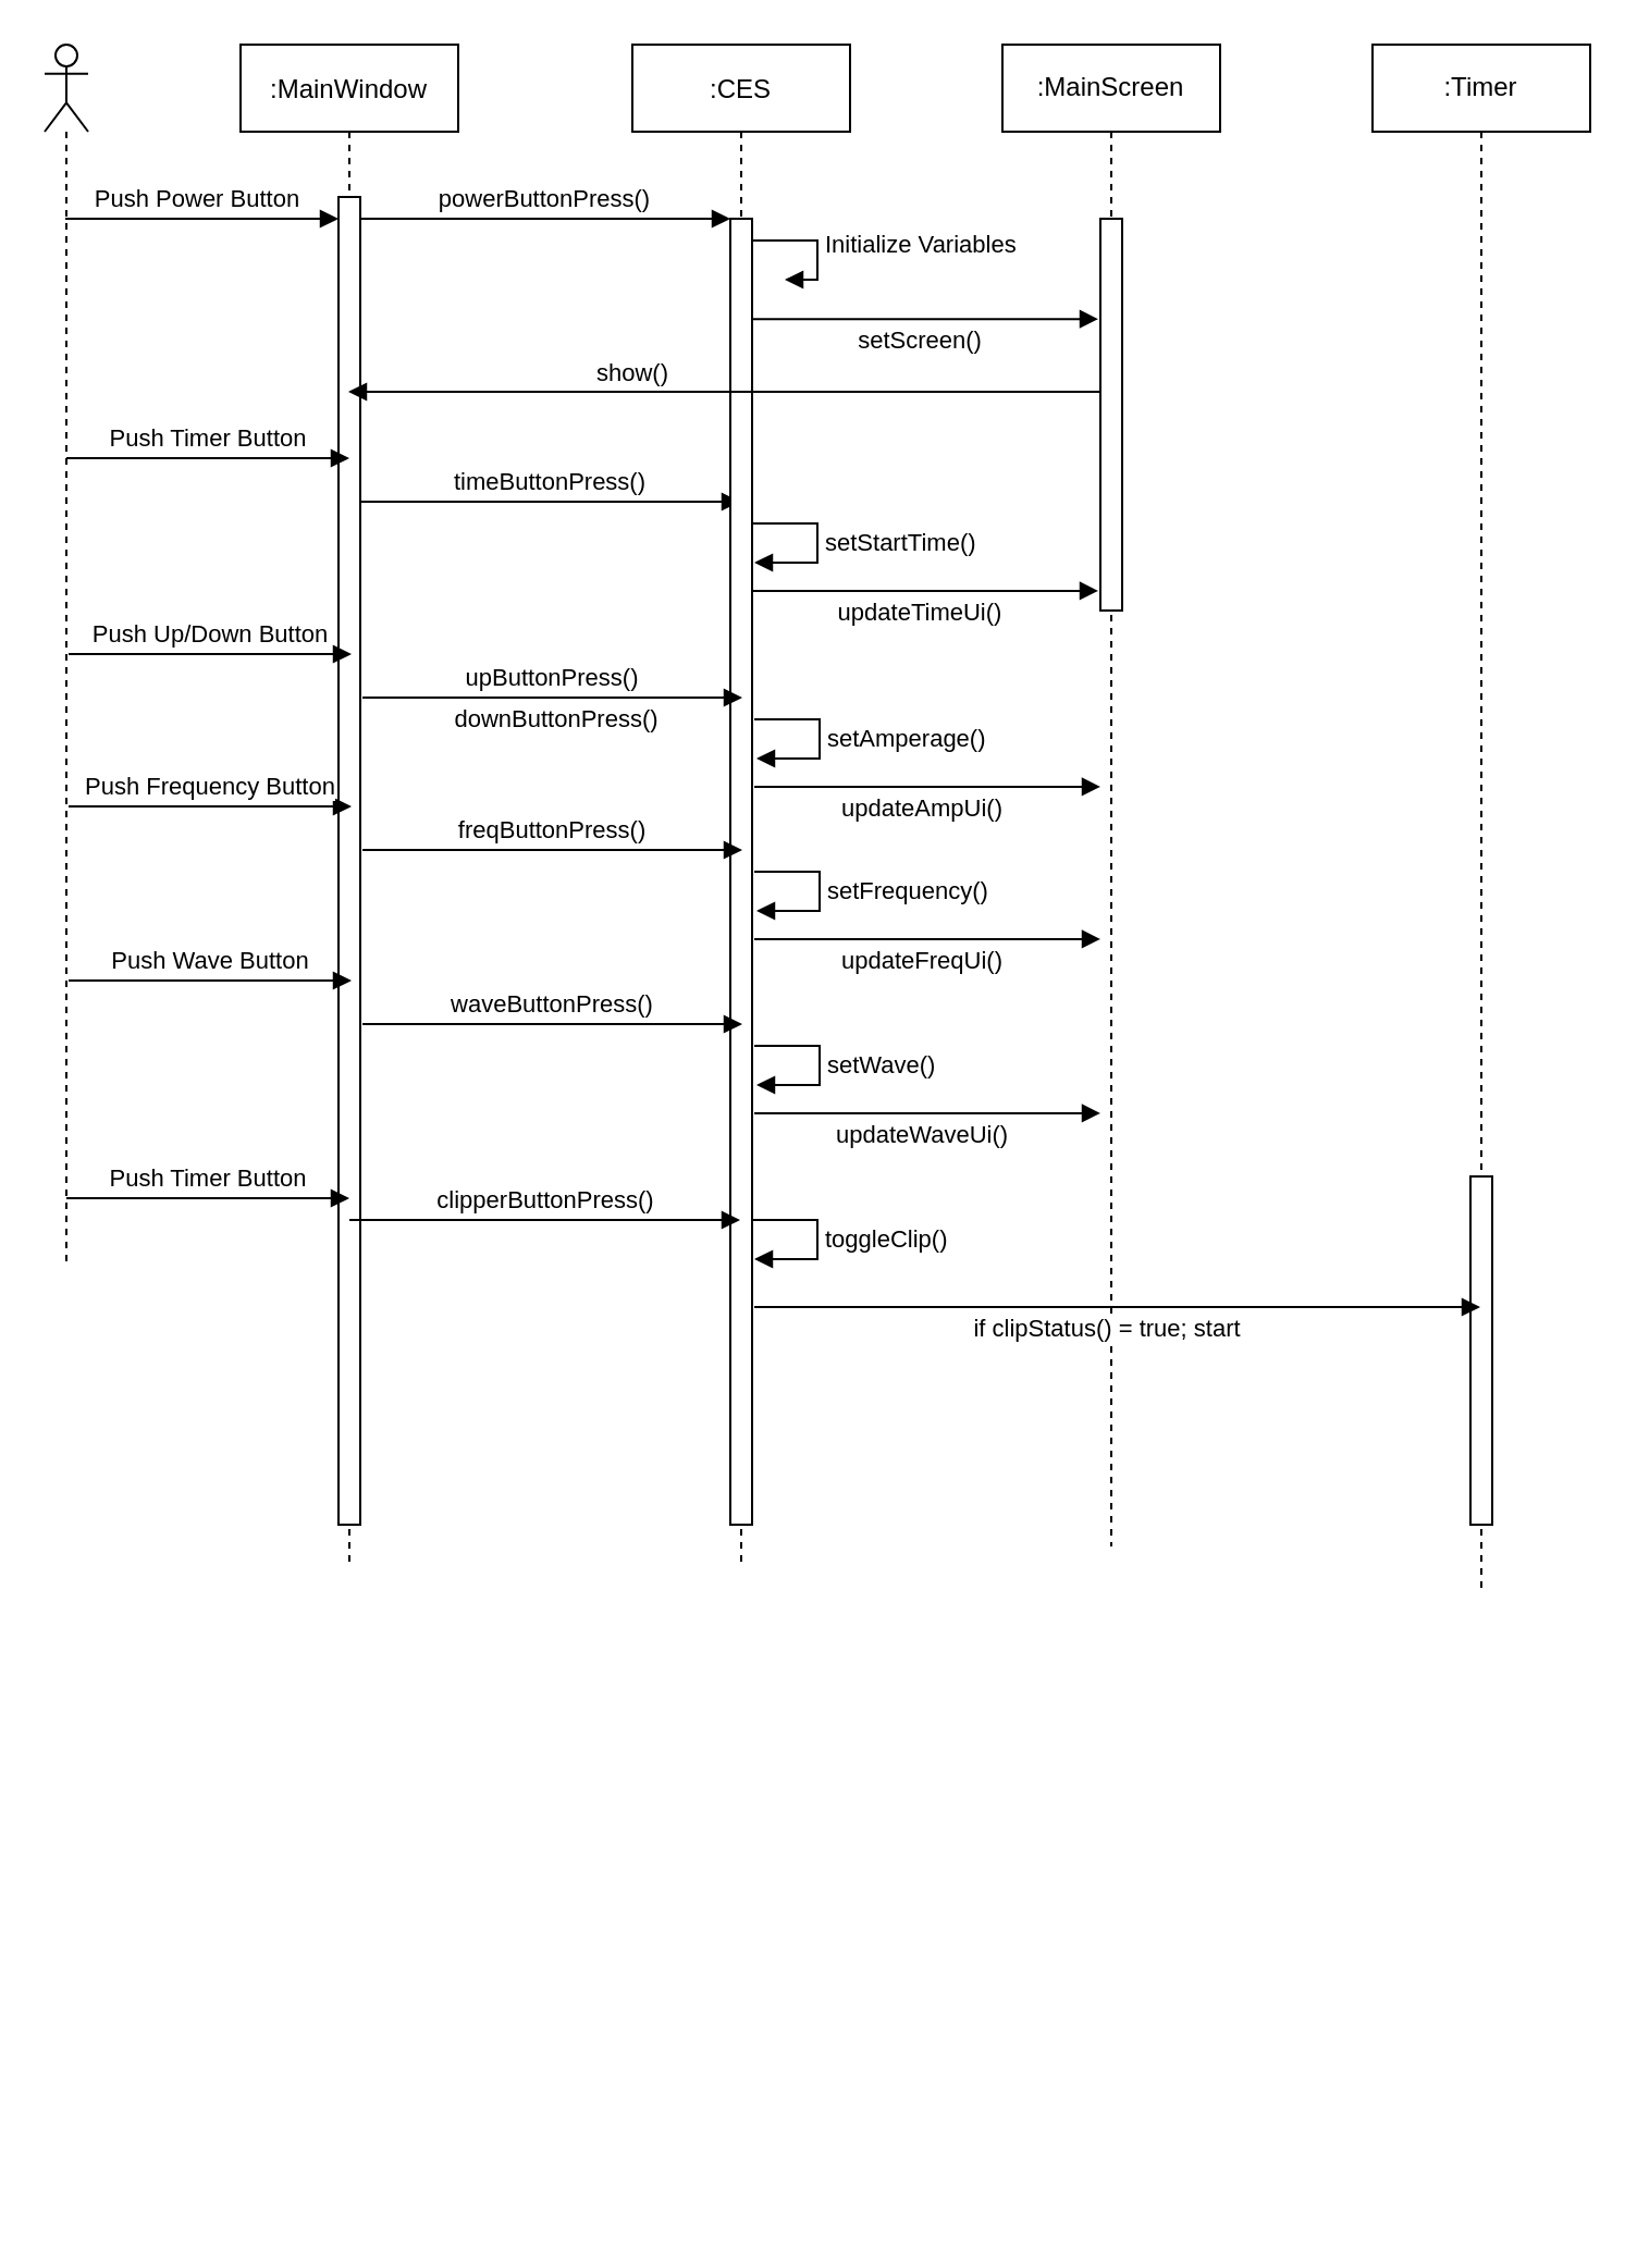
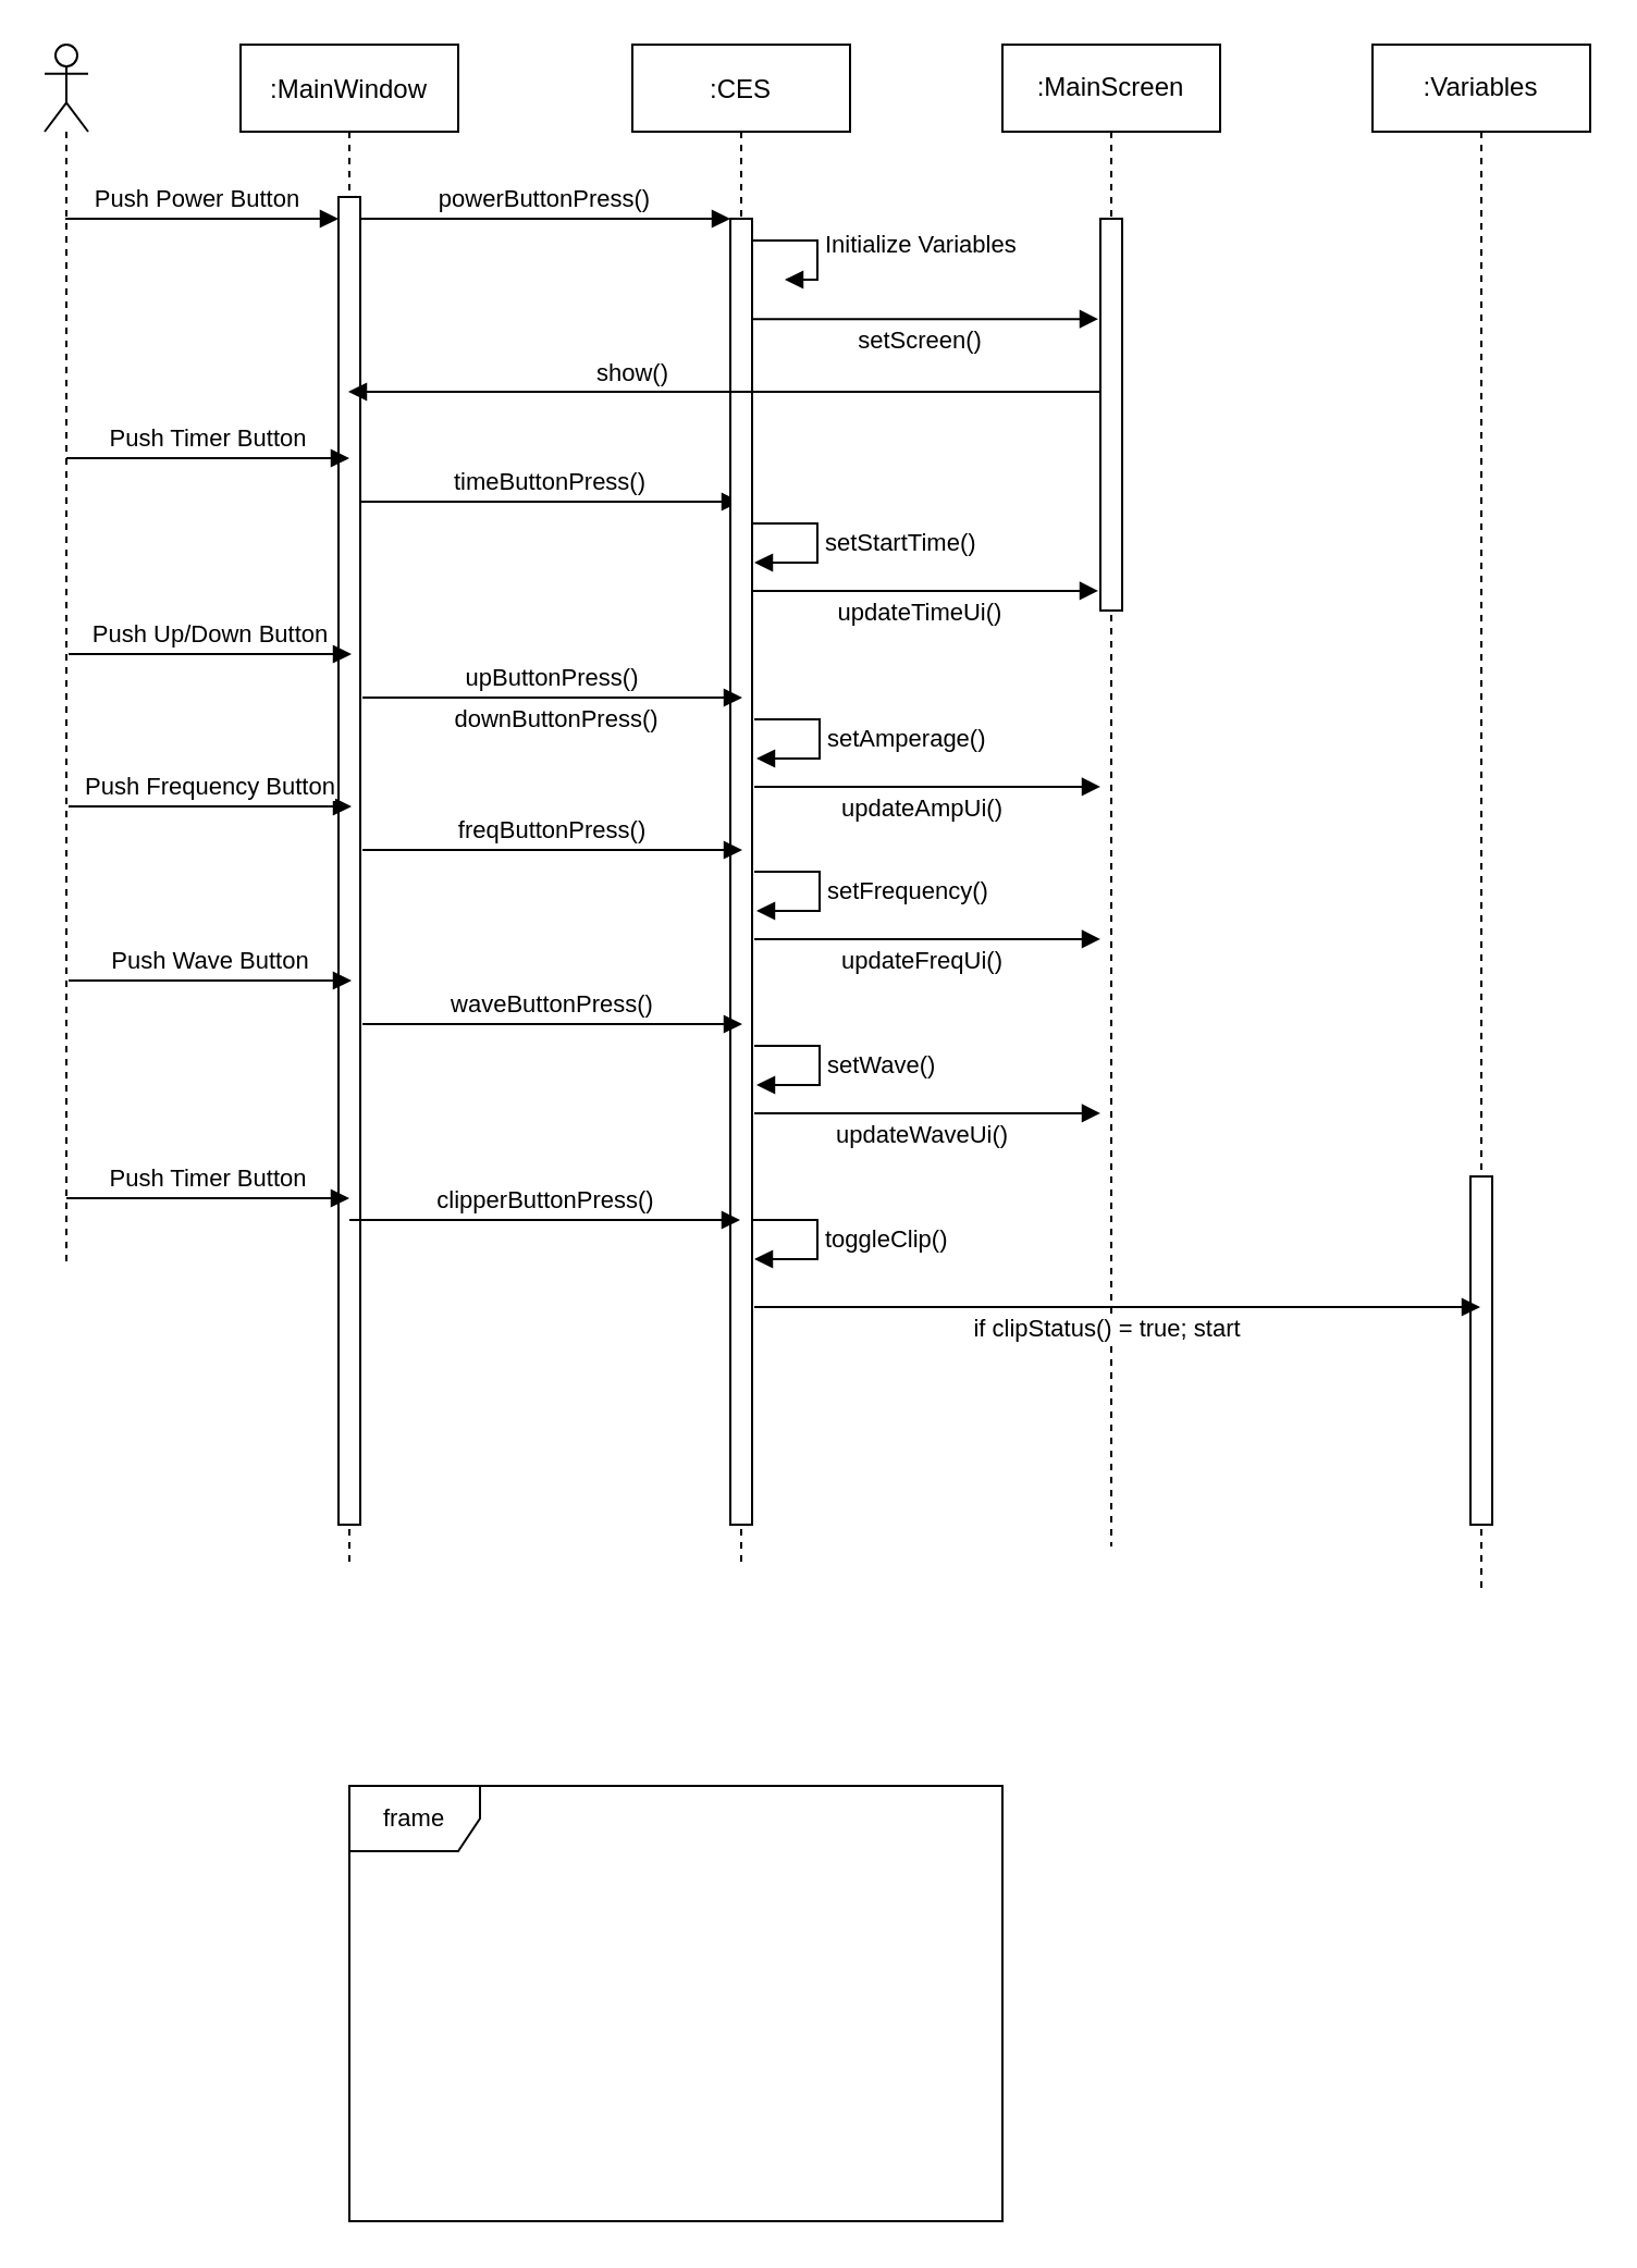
- <mxCell id="18" value=":Timer" style="shape=umlLifeline;perimeter=lifelinePerimeter;whiteSpace=wrap;html=1;container=1;collapsible=0;recursiveResize=0;outlineConnect=0;" parent="1" vertex="1"><mxGeometry x="630" y="20" width="100" height="710" as="geometry" /></mxCell>
+ <mxCell id="18" value=":Variables" style="shape=umlLifeline;perimeter=lifelinePerimeter;whiteSpace=wrap;html=1;container=1;collapsible=0;recursiveResize=0;outlineConnect=0;" parent="1" vertex="1"><mxGeometry x="630" y="20" width="100" height="710" as="geometry" /></mxCell>
+ <mxCell id="32" value="frame" style="shape=umlFrame;whiteSpace=wrap;html=1;fontSize=11;" parent="1" vertex="1"><mxGeometry x="160" y="820" width="300" height="200" as="geometry" /></mxCell>
